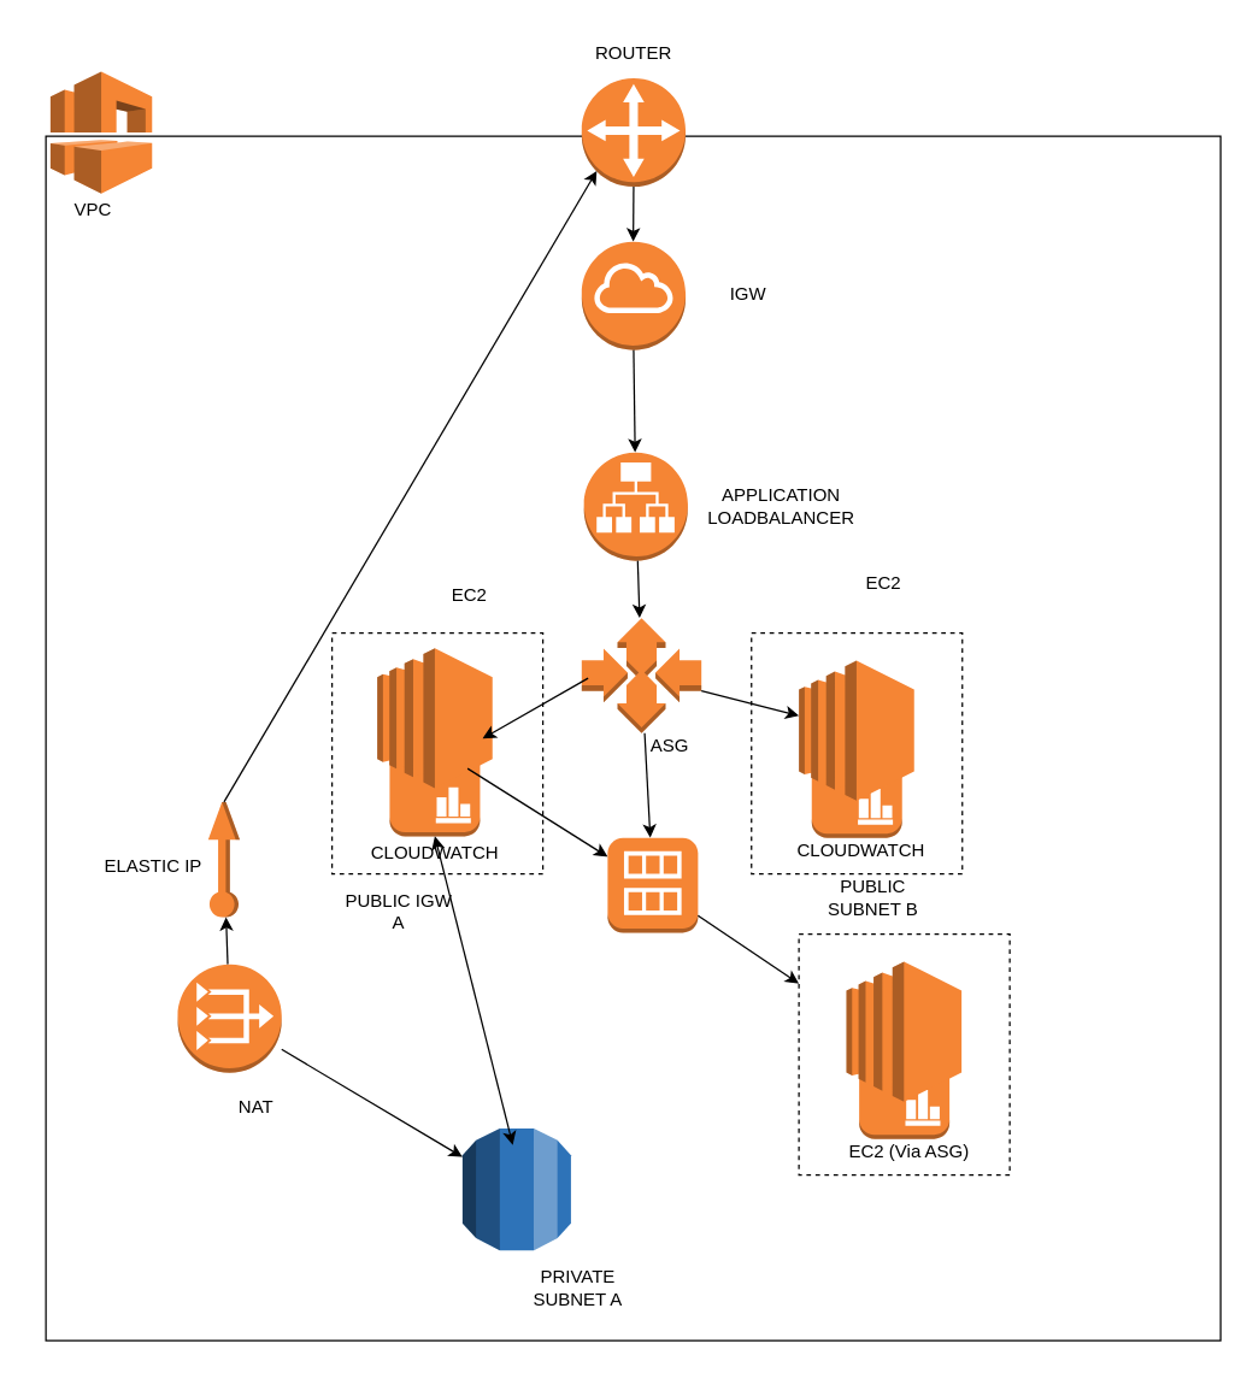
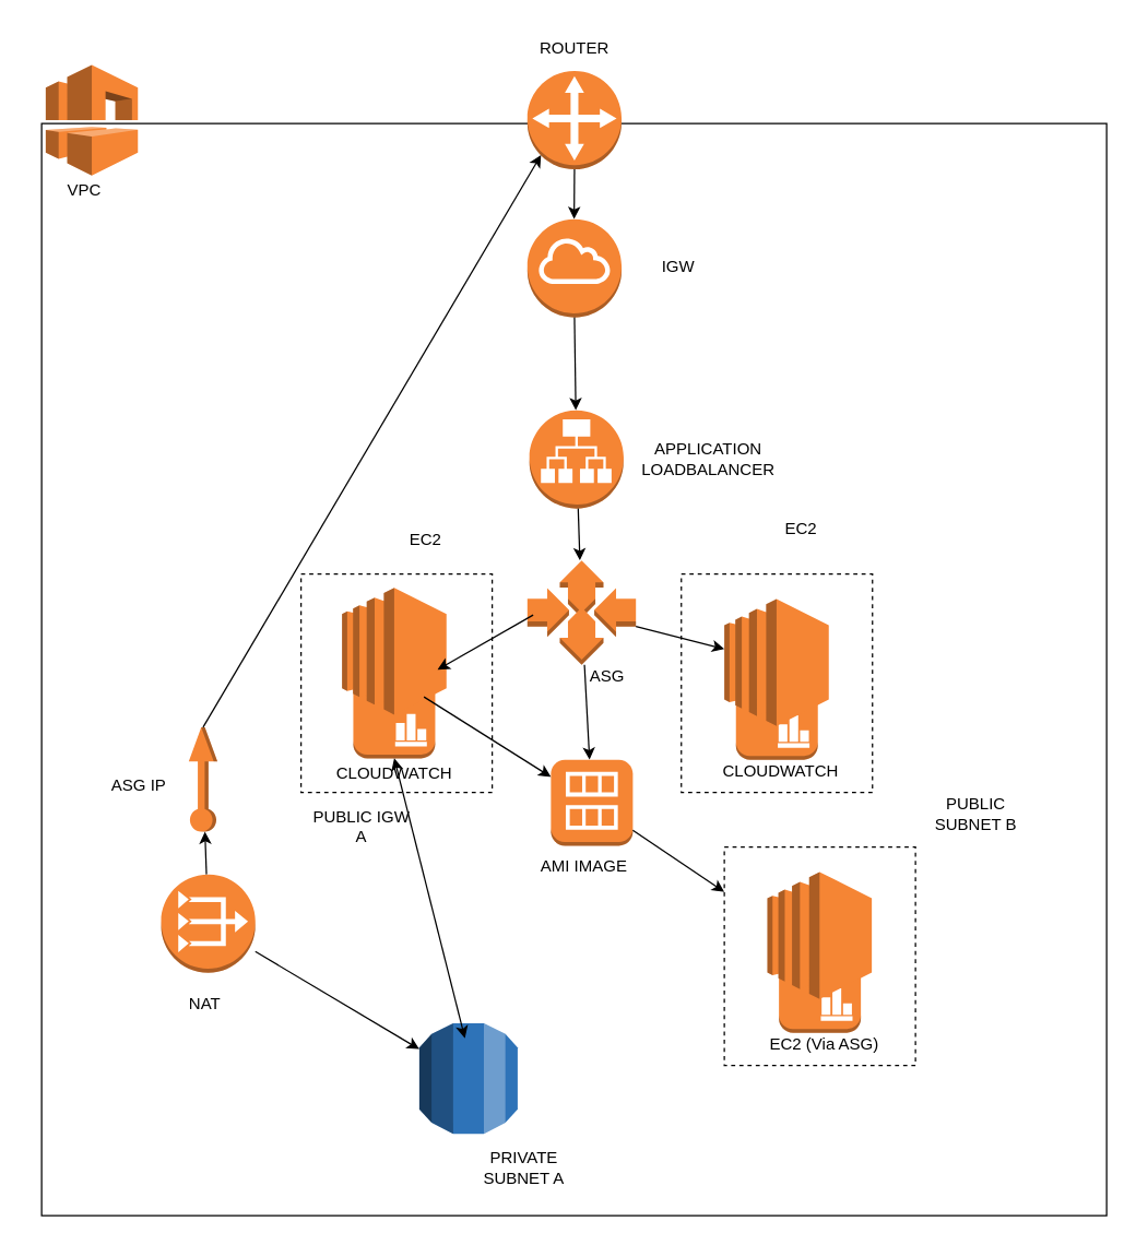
- <mxCell id="45" value="ELASTIC IP" style="text;html=1;strokeColor=none;fillColor=none;align=center;verticalAlign=middle;whiteSpace=wrap;rounded=0;dashed=1;" vertex="1" parent="1"><mxGeometry x="60" y="560" width="83.25" height="30" as="geometry" /></mxCell>
+ <mxCell id="45" value="ASG IP" style="text;html=1;strokeColor=none;fillColor=none;align=center;verticalAlign=middle;whiteSpace=wrap;rounded=0;dashed=1;" vertex="1" parent="1"><mxGeometry x="60" y="560" width="83.25" height="30" as="geometry" /></mxCell>
- <mxCell id="40" value="PUBLIC SUBNET B" style="text;html=1;strokeColor=none;fillColor=none;align=center;verticalAlign=middle;whiteSpace=wrap;rounded=0;dashed=1;" vertex="1" parent="1"><mxGeometry x="538" y="581" width="83.25" height="30" as="geometry" /></mxCell>
+ <mxCell id="40" value="PUBLIC SUBNET B" style="text;html=1;strokeColor=none;fillColor=none;align=center;verticalAlign=middle;whiteSpace=wrap;rounded=0;dashed=1;" vertex="1" parent="1"><mxGeometry x="673" y="581" width="83.25" height="30" as="geometry" /></mxCell>
+ <mxCell id="41" value="AMI IMAGE" style="text;html=1;strokeColor=none;fillColor=none;align=center;verticalAlign=middle;whiteSpace=wrap;rounded=0;dashed=1;" vertex="1" parent="1"><mxGeometry x="385.75" y="619" width="83.25" height="30" as="geometry" /></mxCell>
- <mxCell id="44" value="NAT&amp;nbsp;" style="text;html=1;strokeColor=none;fillColor=none;align=center;verticalAlign=middle;whiteSpace=wrap;rounded=0;dashed=1;" vertex="1" parent="1"><mxGeometry x="130.38" y="720" width="83.25" height="30" as="geometry" /></mxCell>
+ <mxCell id="44" value="NAT&amp;nbsp;" style="text;html=1;strokeColor=none;fillColor=none;align=center;verticalAlign=middle;whiteSpace=wrap;rounded=0;dashed=1;" vertex="1" parent="1"><mxGeometry x="110.38" y="720" width="83.25" height="30" as="geometry" /></mxCell>
